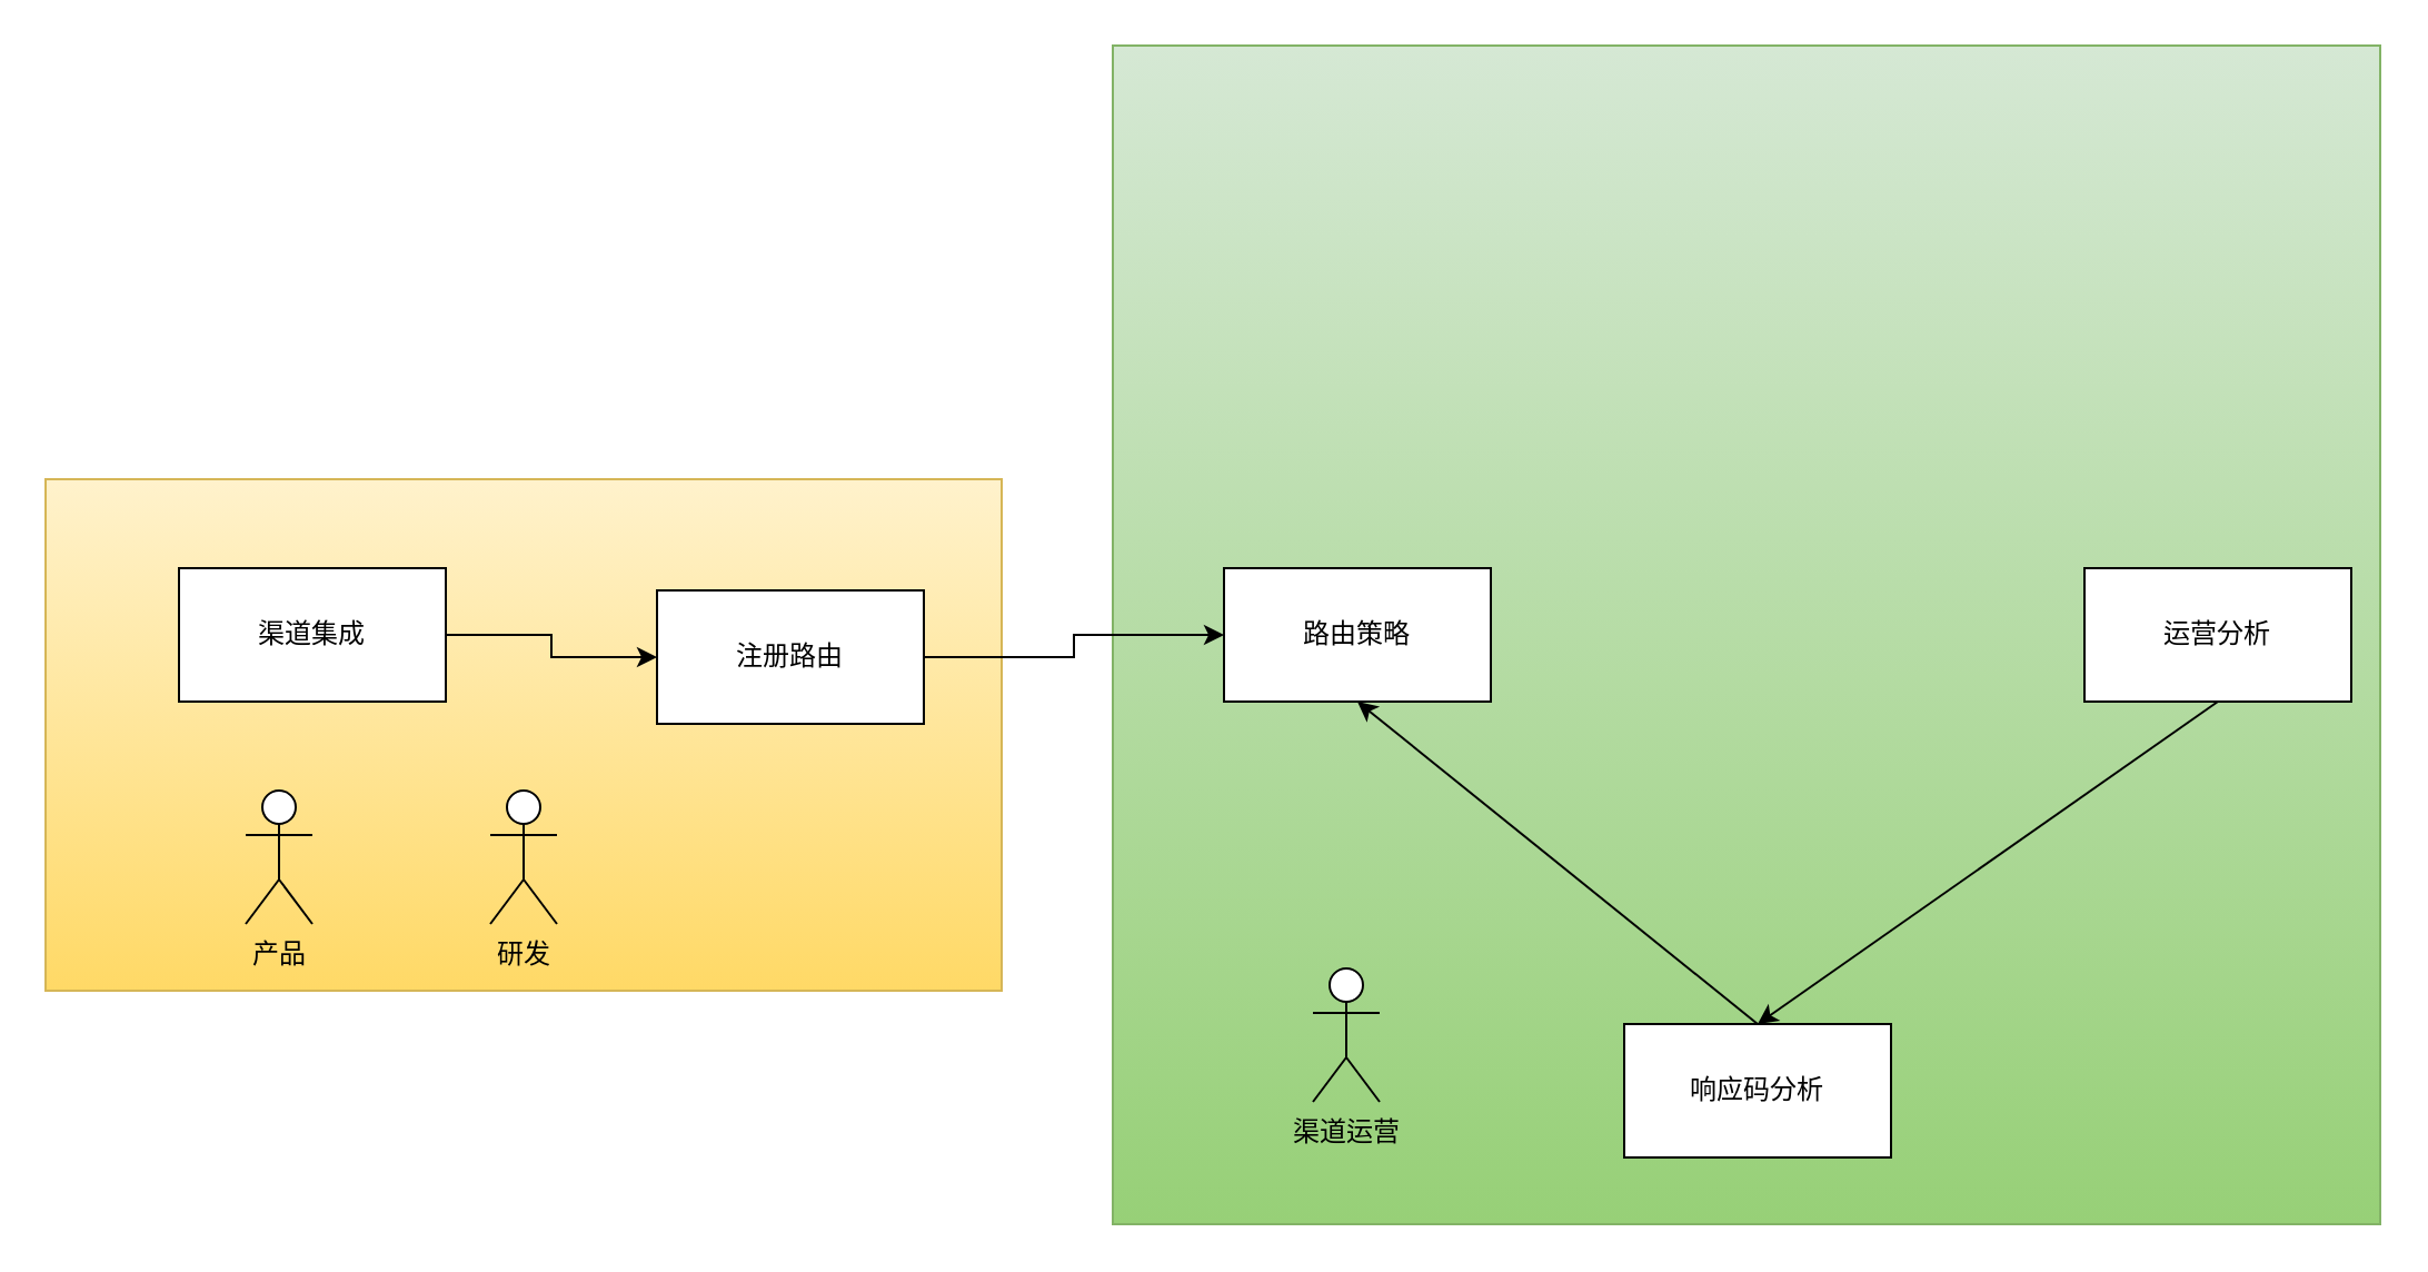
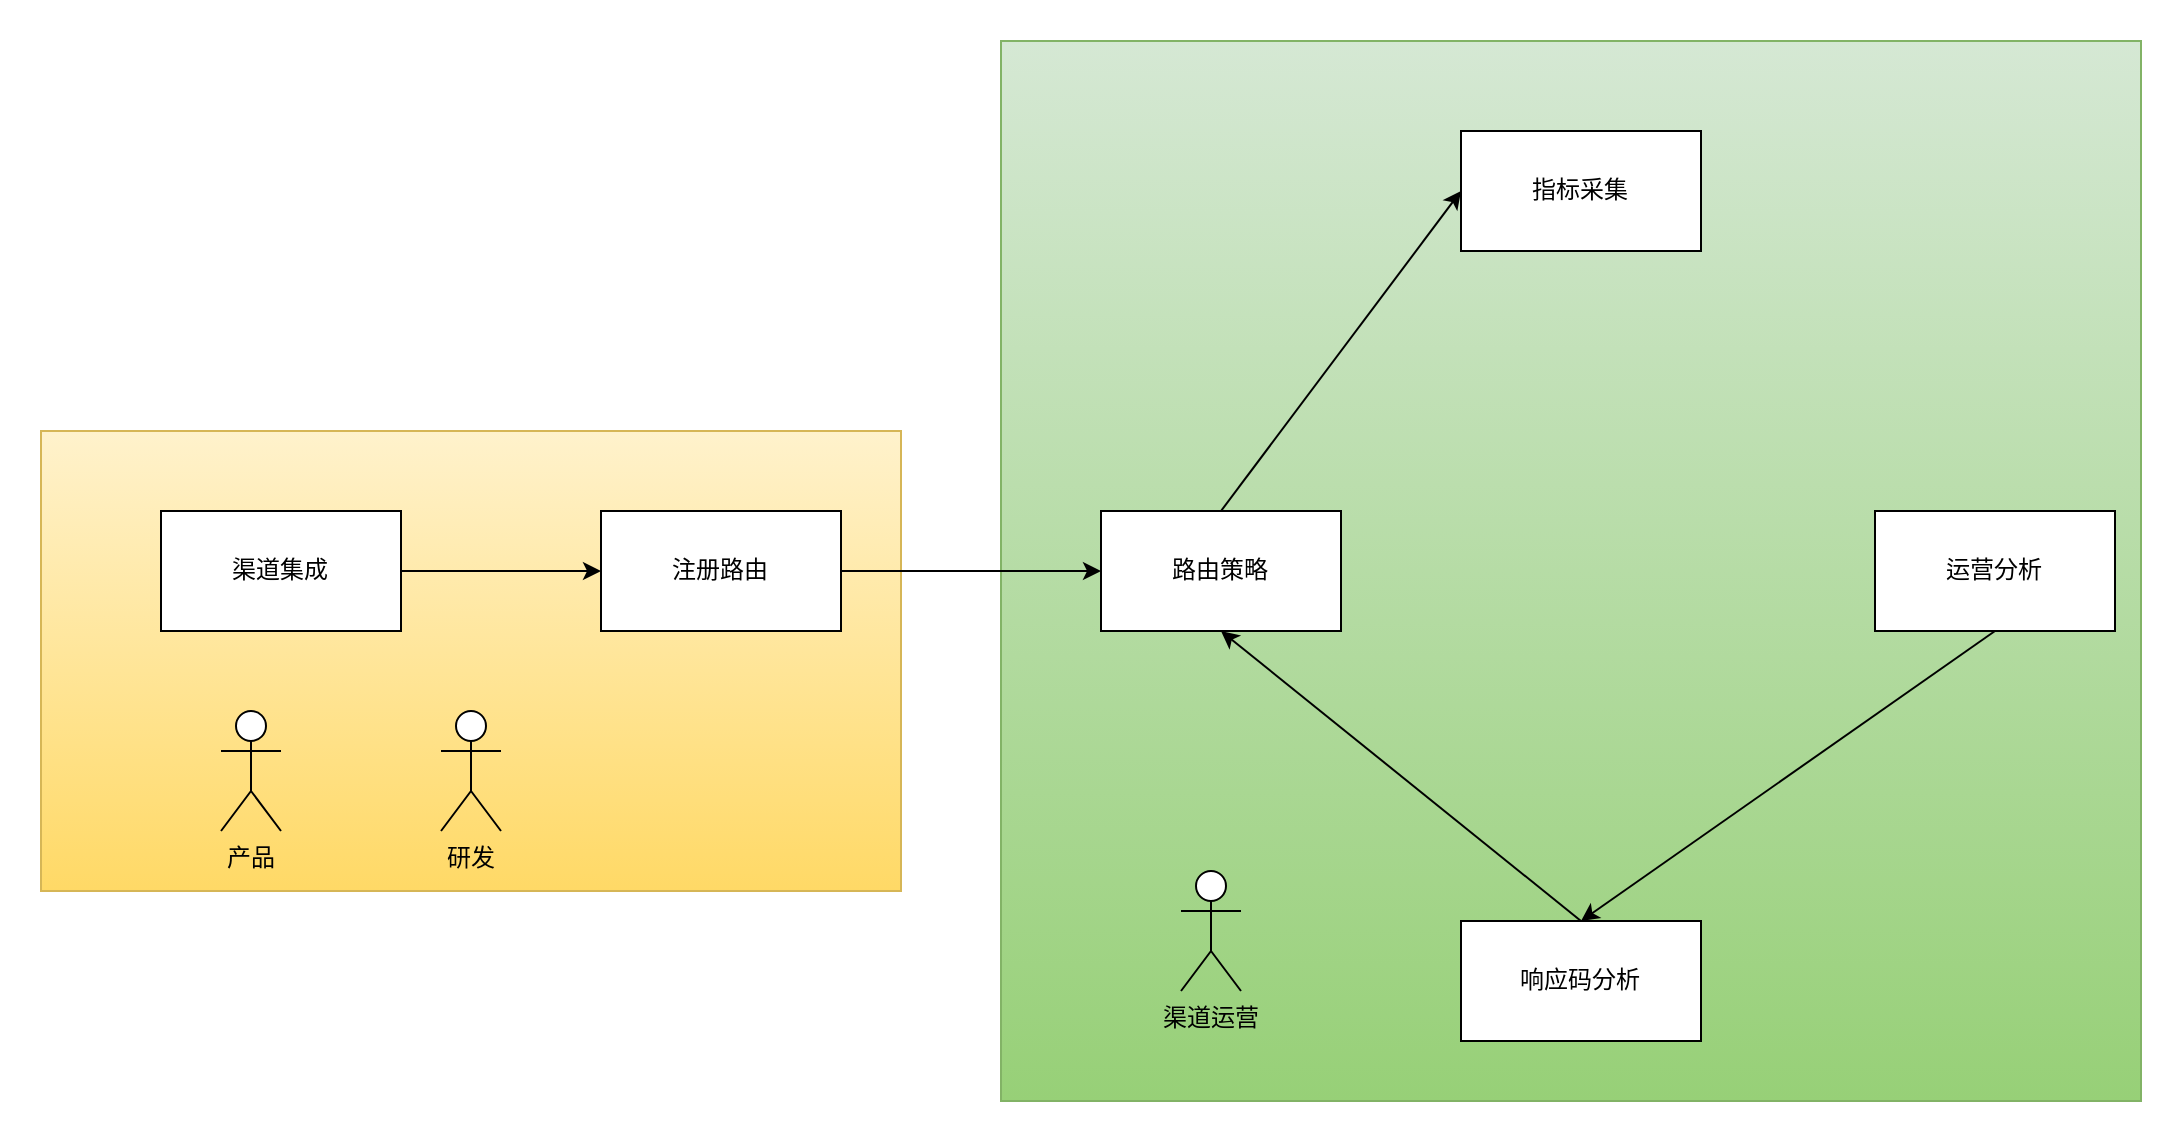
+ <mxCell id="8" value="指标采集" style="rounded=0;whiteSpace=wrap;html=1;" vertex="1" parent="1"><mxGeometry x="730" y="65" width="120" height="60" as="geometry" /></mxCell>
+ <mxCell id="6" style="rounded=0;orthogonalLoop=1;jettySize=auto;html=1;entryX=0;entryY=0.5;entryDx=0;entryDy=0;exitX=0.5;exitY=0;exitDx=0;exitDy=0;" edge="1" parent="1" source="7" target="8"><mxGeometry relative="1" as="geometry" /></mxCell>
- <mxCell id="5" value="注册路由" style="rounded=0;whiteSpace=wrap;html=1;" vertex="1" parent="1"><mxGeometry x="295" y="265" width="120" height="60" as="geometry" /></mxCell>
+ <mxCell id="5" value="注册路由" style="rounded=0;whiteSpace=wrap;html=1;" vertex="1" parent="1"><mxGeometry x="300" y="255" width="120" height="60" as="geometry" /></mxCell>
